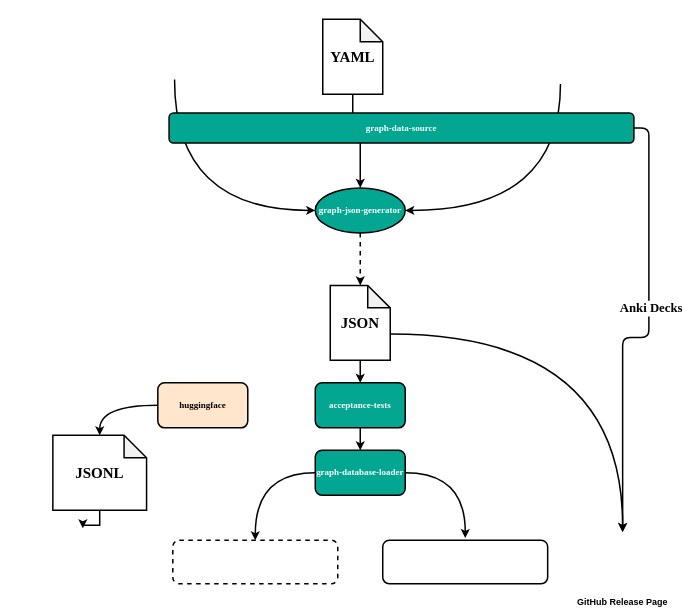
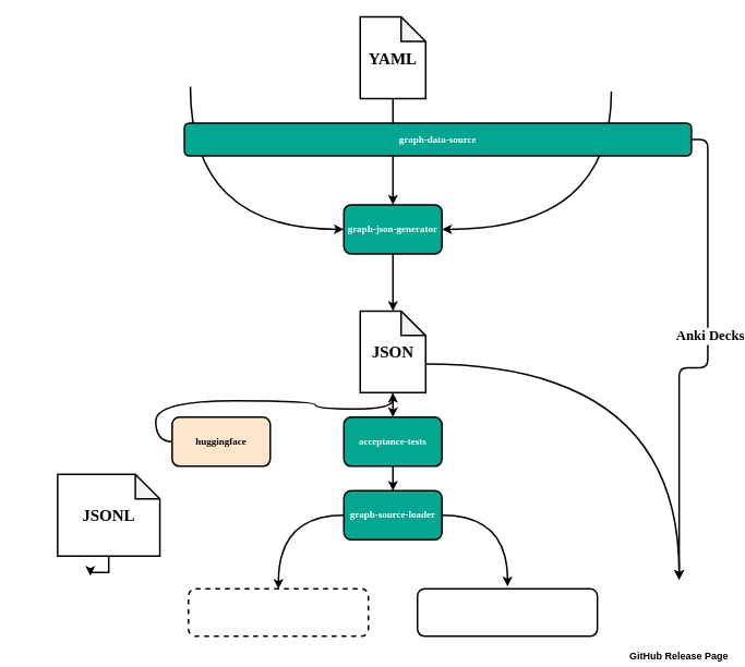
- <mxCell id="12" value="&lt;font style=&quot;font-size: 20px;&quot;&gt;YAML&lt;/font&gt;" style="shape=note;whiteSpace=wrap;html=1;backgroundOutline=1;darkOpacity=0.05;fontFamily=Poppins;fontSource=https%3A%2F%2Ffonts.googleapis.com%2Fcss%3Ffamily%3DPoppins;fontStyle=1;strokeWidth=2;" parent="1" vertex="1"><mxGeometry x="430" y="25" width="80" height="100" as="geometry" /></mxCell>
+ <mxCell id="12" value="&lt;font style=&quot;font-size: 20px;&quot;&gt;YAML&lt;/font&gt;" style="shape=note;whiteSpace=wrap;html=1;backgroundOutline=1;darkOpacity=0.05;fontFamily=Poppins;fontSource=https%3A%2F%2Ffonts.googleapis.com%2Fcss%3Ffamily%3DPoppins;fontStyle=1;strokeWidth=2;" parent="1" vertex="1"><mxGeometry x="440" y="20" width="80" height="100" as="geometry" /></mxCell>
- <mxCell id="3" value="&lt;font style=&quot;color: light-dark(rgb(255, 255, 255), rgb(255, 255, 255));&quot;&gt;graph-json-generator&lt;/font&gt;" style="ellipse;whiteSpace=wrap;html=1;fontFamily=Poppins;fontSource=https%3A%2F%2Ffonts.googleapis.com%2Fcss%3Ffamily%3DPoppins;fontStyle=1;strokeWidth=2;strokeColor=default;fillColor=light-dark(#03A791,#03A791);" parent="1" vertex="1"><mxGeometry x="420" y="250" width="120" height="60" as="geometry" /></mxCell>
+ <mxCell id="3" value="&lt;font style=&quot;color: light-dark(rgb(255, 255, 255), rgb(255, 255, 255));&quot;&gt;graph-json-generator&lt;/font&gt;" style="rounded=1;whiteSpace=wrap;html=1;fontFamily=Poppins;fontSource=https%3A%2F%2Ffonts.googleapis.com%2Fcss%3Ffamily%3DPoppins;fontStyle=1;strokeWidth=2;strokeColor=default;fillColor=light-dark(#03A791,#03A791);" parent="1" vertex="1"><mxGeometry x="420" y="250" width="120" height="60" as="geometry" /></mxCell>
- <mxCell id="2" style="edgeStyle=orthogonalEdgeStyle;rounded=0;orthogonalLoop=1;jettySize=auto;html=1;exitX=0.5;exitY=1;exitDx=0;exitDy=0;strokeWidth=2;fontStyle=1;dashed=1;" parent="1" source="3" target="6" edge="1"><mxGeometry relative="1" as="geometry" /></mxCell>
+ <mxCell id="2" style="edgeStyle=orthogonalEdgeStyle;rounded=0;orthogonalLoop=1;jettySize=auto;html=1;exitX=0.5;exitY=1;exitDx=0;exitDy=0;strokeWidth=2;fontStyle=1" parent="1" source="3" target="6" edge="1"><mxGeometry relative="1" as="geometry" /></mxCell>
- <mxCell id="16" style="edgeStyle=orthogonalEdgeStyle;rounded=0;orthogonalLoop=1;jettySize=auto;html=1;exitX=0;exitY=0.5;exitDx=0;exitDy=0;entryX=0.5;entryY=0;entryDx=0;entryDy=0;entryPerimeter=0;strokeWidth=2;fontStyle=1;curved=1;" parent="1" source="10" target="15" edge="1"><mxGeometry relative="1" as="geometry" /></mxCell>
+ <mxCell id="16" style="edgeStyle=orthogonalEdgeStyle;rounded=0;orthogonalLoop=1;jettySize=auto;html=1;exitX=0;exitY=0.5;exitDx=0;exitDy=0;strokeWidth=2;fontStyle=1;curved=1;" parent="1" source="10" target="6" edge="1"><mxGeometry relative="1" as="geometry" /></mxCell>
- <mxCell id="9" value="&lt;font style=&quot;color: light-dark(rgb(255, 255, 255), rgb(255, 255, 255));&quot;&gt;graph-database-loader&lt;/font&gt;" style="rounded=1;whiteSpace=wrap;html=1;fontFamily=Poppins;fontSource=https%3A%2F%2Ffonts.googleapis.com%2Fcss%3Ffamily%3DPoppins;fontStyle=1;strokeWidth=2;fillColor=light-dark(#03A791,#03A791);" parent="1" vertex="1"><mxGeometry x="420" y="600" width="120" height="60" as="geometry" /></mxCell>
+ <mxCell id="9" value="&lt;font style=&quot;color: light-dark(rgb(255, 255, 255), rgb(255, 255, 255));&quot;&gt;graph-source-loader&lt;/font&gt;" style="rounded=1;whiteSpace=wrap;html=1;fontFamily=Poppins;fontSource=https%3A%2F%2Ffonts.googleapis.com%2Fcss%3Ffamily%3DPoppins;fontStyle=1;strokeWidth=2;fillColor=light-dark(#03A791,#03A791);" parent="1" vertex="1"><mxGeometry x="420" y="600" width="120" height="60" as="geometry" /></mxCell>
